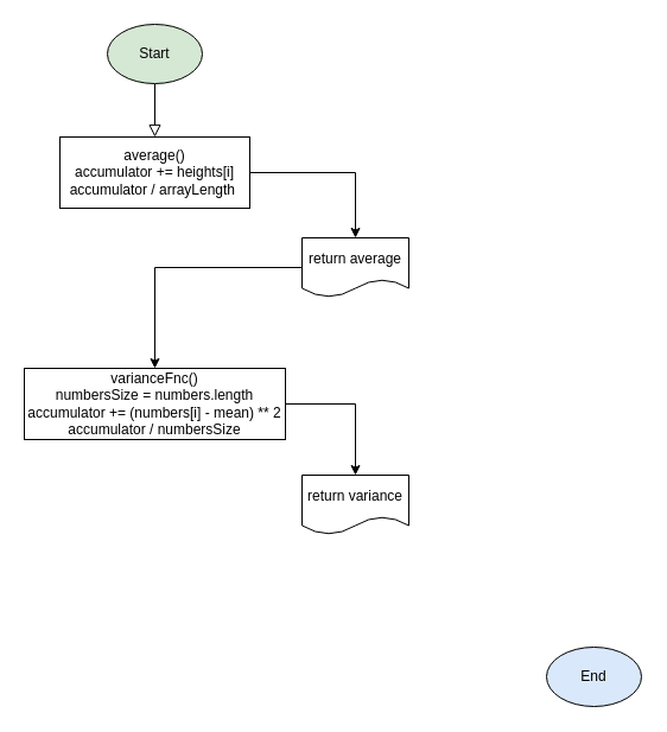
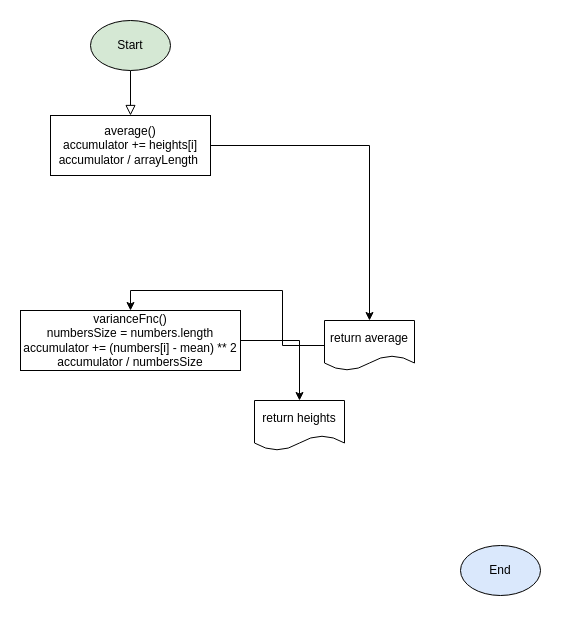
- <mxCell id="10" value="return average" style="shape=document;whiteSpace=wrap;html=1;boundedLbl=1;" vertex="1" parent="1"><mxGeometry x="254" y="200" width="90" height="50" as="geometry" /></mxCell>
+ <mxCell id="10" value="return average" style="shape=document;whiteSpace=wrap;html=1;boundedLbl=1;" vertex="1" parent="1"><mxGeometry x="324" y="320" width="90" height="50" as="geometry" /></mxCell>
- <mxCell id="11" value="return variance" style="shape=document;whiteSpace=wrap;html=1;boundedLbl=1;" vertex="1" parent="1"><mxGeometry x="254" y="400" width="90" height="50" as="geometry" /></mxCell>
+ <mxCell id="11" value="return heights" style="shape=document;whiteSpace=wrap;html=1;boundedLbl=1;" vertex="1" parent="1"><mxGeometry x="254" y="400" width="90" height="50" as="geometry" /></mxCell>
